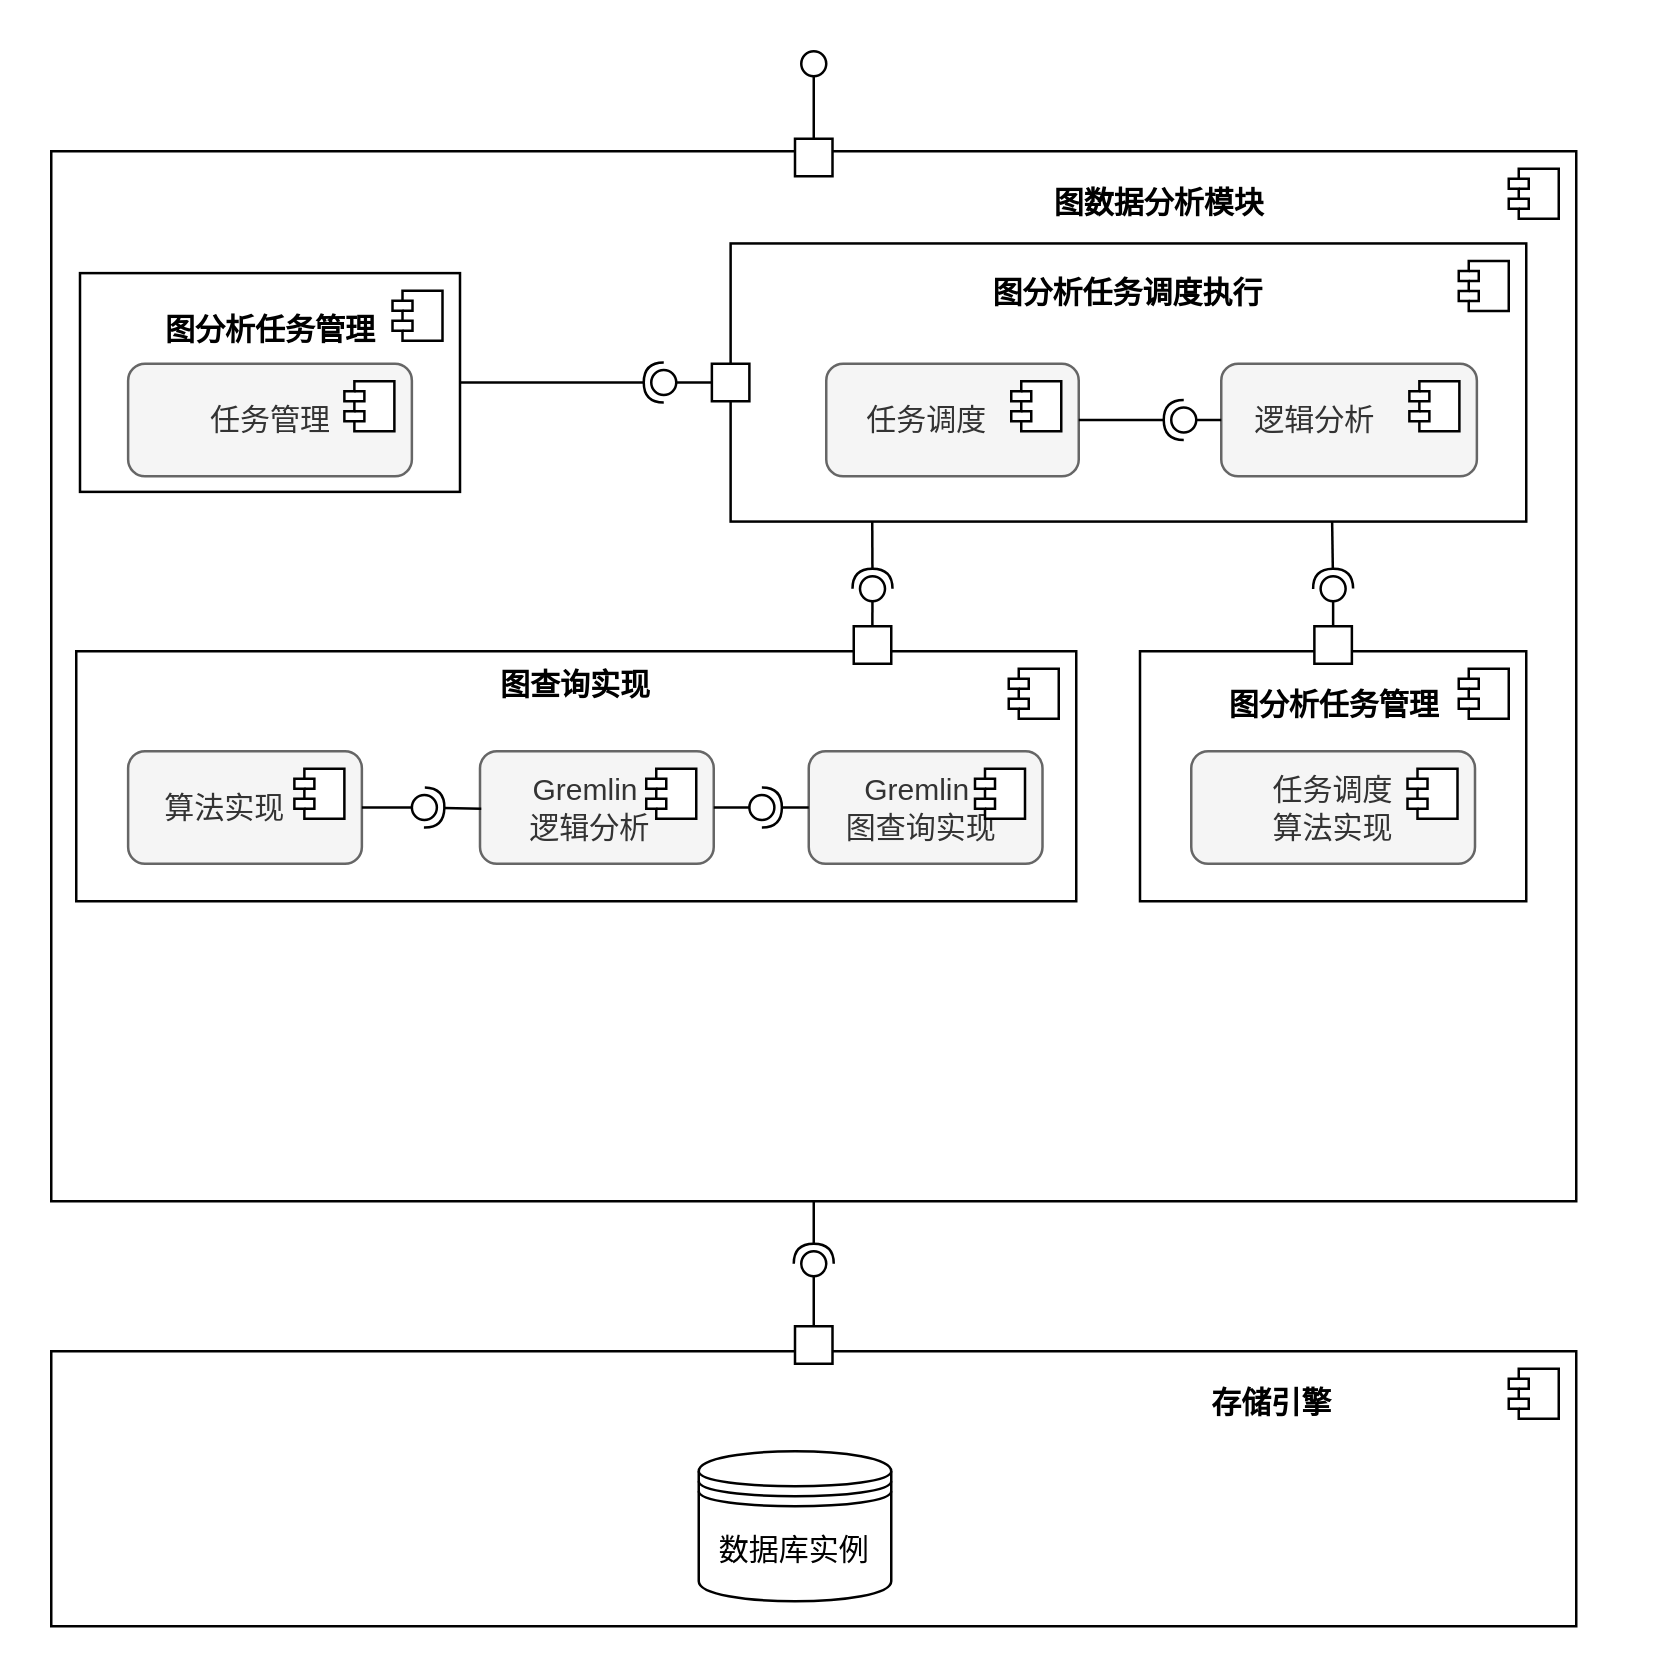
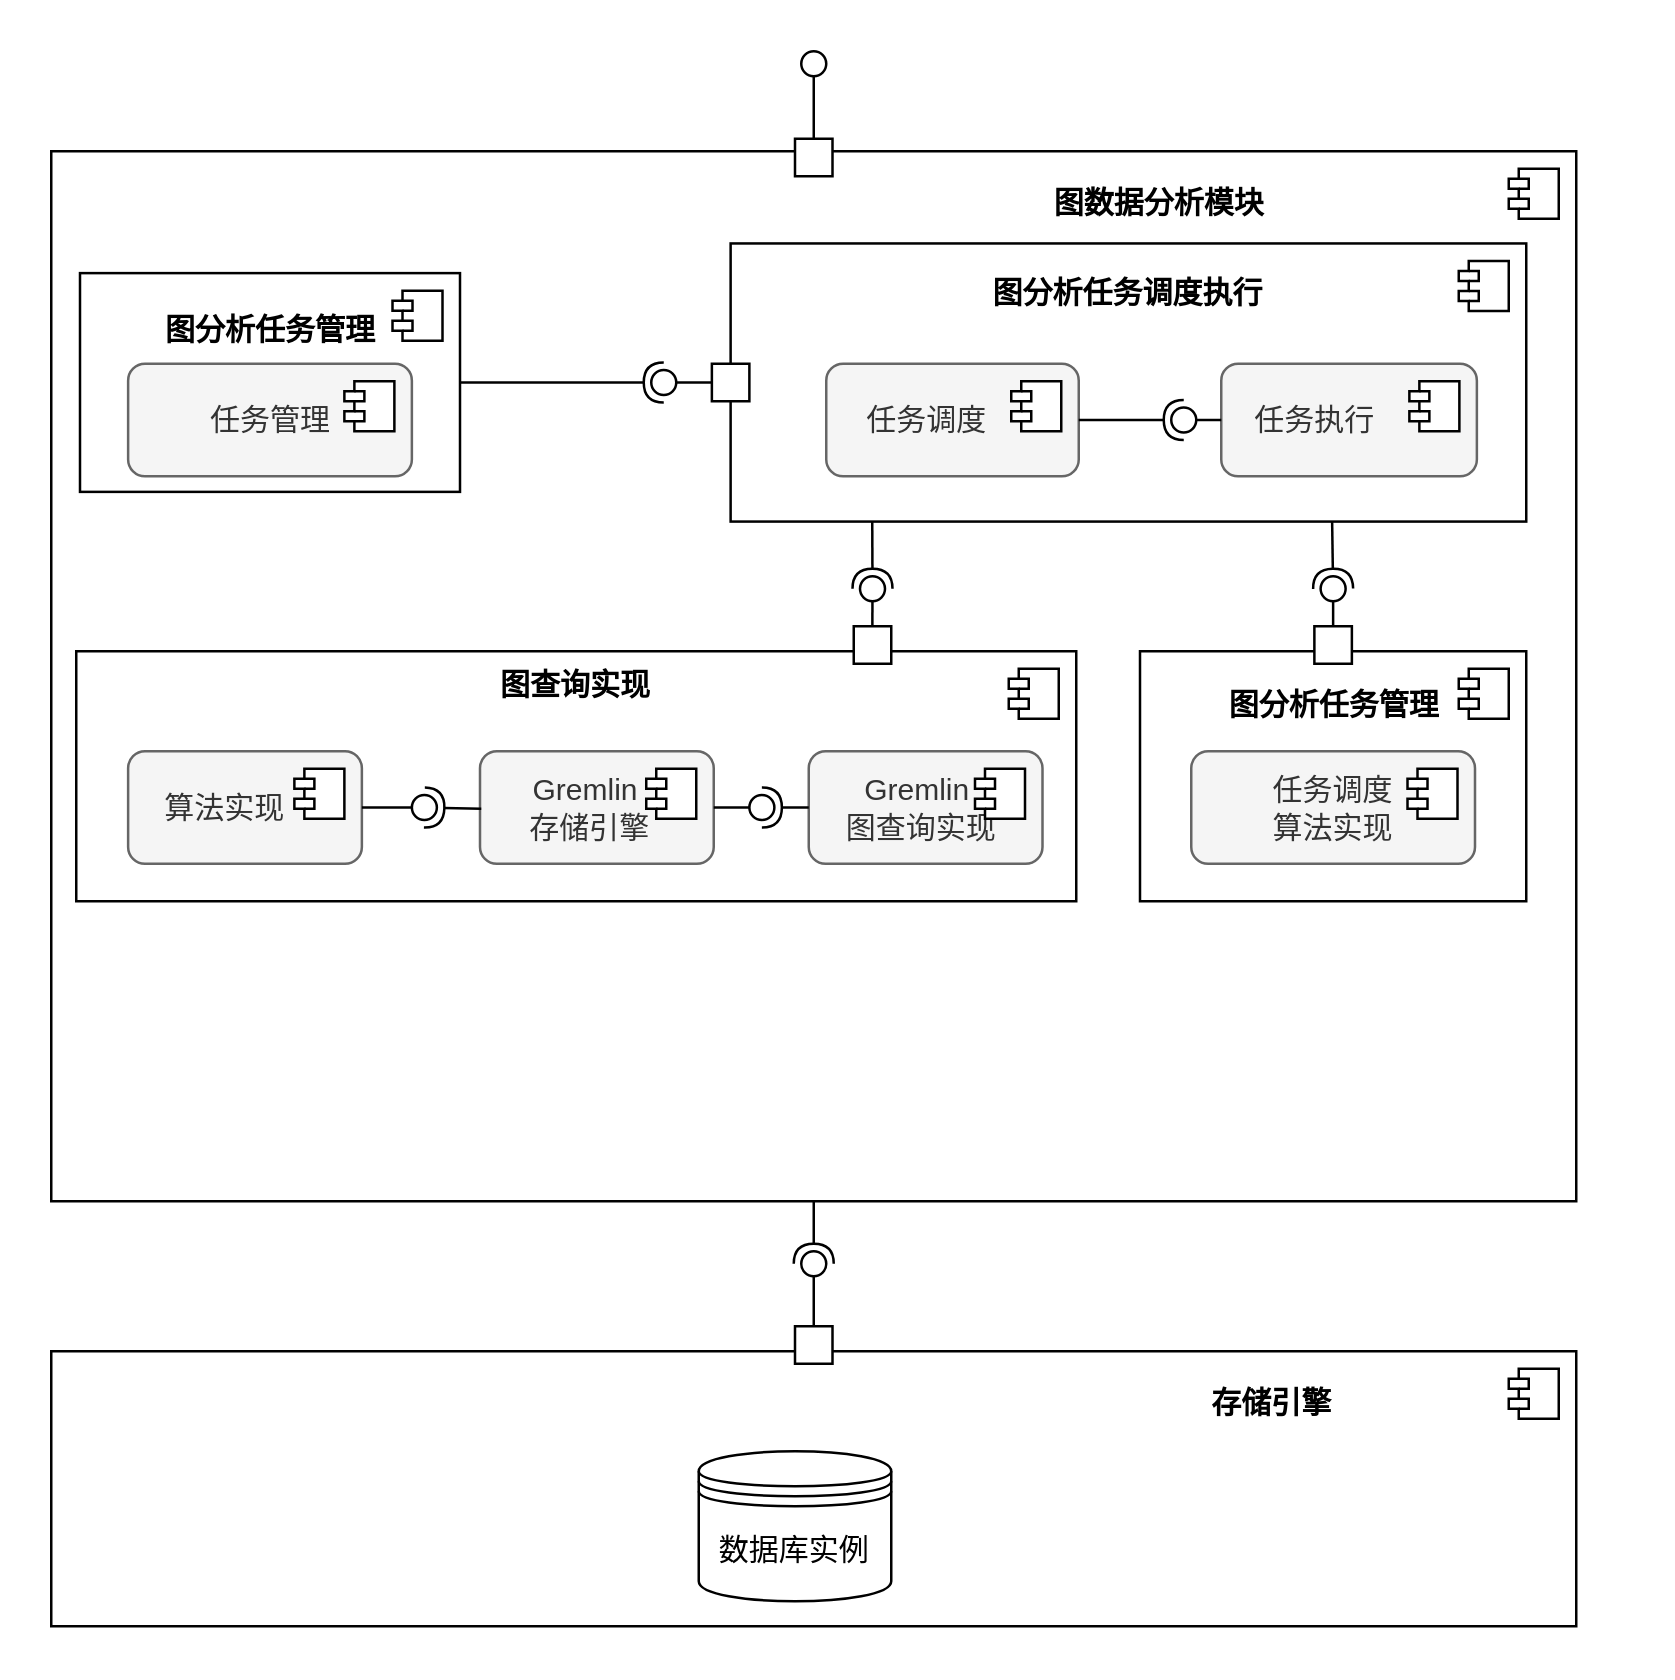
- <mxCell id="26" value="逻辑分析&amp;nbsp; &amp;nbsp; &amp;nbsp; &amp;nbsp;&amp;nbsp;" style="html=1;dropTarget=0;whiteSpace=wrap;rounded=1;fillColor=#f5f5f5;fontColor=#333333;strokeColor=#666666;" vertex="1" parent="1"><mxGeometry x="488" y="145" width="102.25" height="45" as="geometry" /></mxCell>
+ <mxCell id="26" value="任务执行&amp;nbsp; &amp;nbsp; &amp;nbsp; &amp;nbsp;&amp;nbsp;" style="html=1;dropTarget=0;whiteSpace=wrap;rounded=1;fillColor=#f5f5f5;fontColor=#333333;strokeColor=#666666;" vertex="1" parent="1"><mxGeometry x="488" y="145" width="102.25" height="45" as="geometry" /></mxCell>
- <mxCell id="49" value="Gremlin&amp;nbsp; &amp;nbsp;&lt;br&gt;逻辑分析&amp;nbsp;&amp;nbsp;" style="html=1;dropTarget=0;whiteSpace=wrap;rounded=1;fillColor=#f5f5f5;fontColor=#333333;strokeColor=#666666;" vertex="1" parent="1"><mxGeometry x="191.5" y="300" width="93.5" height="45" as="geometry" /></mxCell>
+ <mxCell id="49" value="Gremlin&amp;nbsp; &amp;nbsp;&lt;br&gt;存储引擎&amp;nbsp;&amp;nbsp;" style="html=1;dropTarget=0;whiteSpace=wrap;rounded=1;fillColor=#f5f5f5;fontColor=#333333;strokeColor=#666666;" vertex="1" parent="1"><mxGeometry x="191.5" y="300" width="93.5" height="45" as="geometry" /></mxCell>
